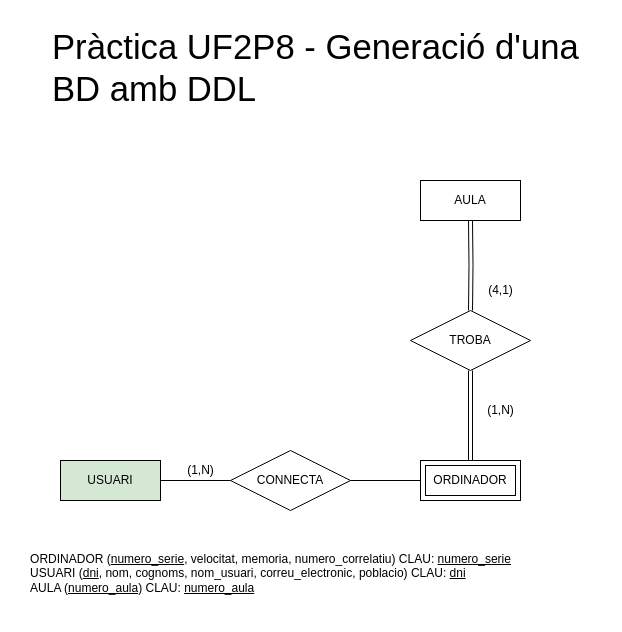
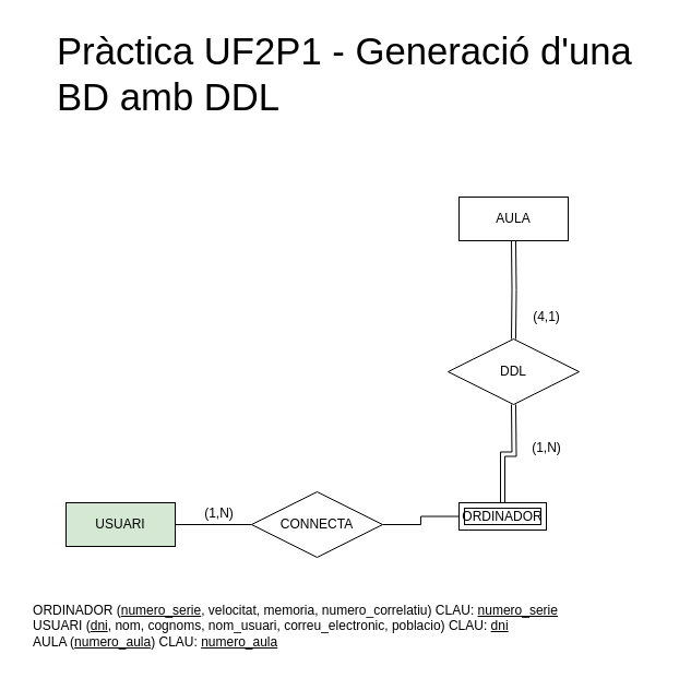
- <mxCell id="2" value="&lt;span style=&quot;font-size: 26pt; font-family: arial; color: rgb(0, 0, 0); background-color: transparent; font-weight: 400; font-style: normal; font-variant: normal; text-decoration: none; vertical-align: baseline;&quot; id=&quot;docs-internal-guid-00cd43dc-7fff-35ba-08b6-17f907ad7761&quot;&gt;Pràctica UF2P8 - Generació d'una BD amb DDL&lt;/span&gt;" style="text;whiteSpace=wrap;html=1;" vertex="1" parent="1"><mxGeometry x="50" y="20" width="550" height="60" as="geometry" /></mxCell>
+ <mxCell id="2" value="&lt;span style=&quot;font-size: 26pt; font-family: arial; color: rgb(0, 0, 0); background-color: transparent; font-weight: 400; font-style: normal; font-variant: normal; text-decoration: none; vertical-align: baseline;&quot; id=&quot;docs-internal-guid-00cd43dc-7fff-35ba-08b6-17f907ad7761&quot;&gt;Pràctica UF2P1 - Generació d'una BD amb DDL&lt;/span&gt;" style="text;whiteSpace=wrap;html=1;" vertex="1" parent="1"><mxGeometry x="50" y="20" width="550" height="60" as="geometry" /></mxCell>
- <mxCell id="13" value="TROBA" style="shape=rhombus;perimeter=rhombusPerimeter;whiteSpace=wrap;html=1;align=center;" vertex="1" parent="1"><mxGeometry x="410" y="310" width="120" height="60" as="geometry" /></mxCell>
+ <mxCell id="13" value="DDL" style="shape=rhombus;perimeter=rhombusPerimeter;whiteSpace=wrap;html=1;align=center;" vertex="1" parent="1"><mxGeometry x="410" y="310" width="120" height="60" as="geometry" /></mxCell>
- <mxCell id="5" value="ORDINADOR" style="shape=ext;margin=3;double=1;whiteSpace=wrap;html=1;align=center;" vertex="1" parent="1"><mxGeometry x="420" y="460" width="100" height="40" as="geometry" /></mxCell>
+ <mxCell id="5" value="ORDINADOR" style="shape=ext;margin=3;double=1;whiteSpace=wrap;html=1;align=center;" vertex="1" parent="1"><mxGeometry x="420" y="460" width="80" height="25" as="geometry" /></mxCell>
